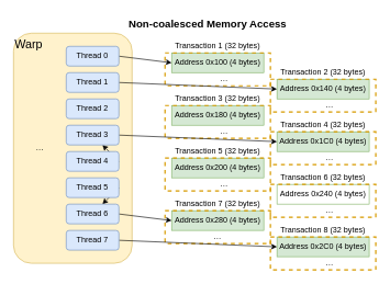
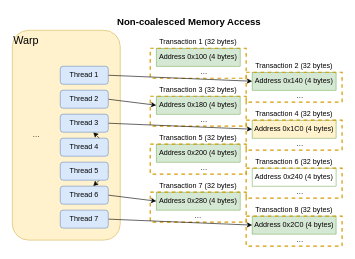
- <mxCell id="38" value="Thread 0" style="rounded=1;whiteSpace=wrap;html=1;fillColor=#dae8fc;strokeColor=#6c8ebf;fontSize=12;" parent="37" vertex="1"><mxGeometry width="80" height="30" as="geometry" /></mxCell>
- <mxCell id="29" value="" style="endArrow=classic;html=1;rounded=0;exitX=1;exitY=0.5;exitDx=0;exitDy=0;entryX=0;entryY=0.5;entryDx=0;entryDy=0;" parent="2" source="38" target="6" edge="1"><mxGeometry width="50" height="50" relative="1" as="geometry"><mxPoint x="360" y="190" as="sourcePoint" /><mxPoint x="410" y="140" as="targetPoint" /></mxGeometry></mxCell>
+ <mxCell id="31" value="" style="endArrow=classic;html=1;rounded=0;exitX=1;exitY=0.5;exitDx=0;exitDy=0;entryX=0;entryY=0.5;entryDx=0;entryDy=0;" parent="2" source="40" target="12" edge="1"><mxGeometry width="50" height="50" relative="1" as="geometry"><mxPoint x="360" y="190" as="sourcePoint" /><mxPoint x="410" y="140" as="targetPoint" /></mxGeometry></mxCell>
- <mxCell id="15" value="Address 0x1C0 (4 bytes)" style="rounded=0;whiteSpace=wrap;html=1;fillColor=#d5e8d4;strokeColor=#82b366;fontSize=12;" parent="2" vertex="1"><mxGeometry x="400" y="180" width="140" height="30" as="geometry" /></mxCell>
+ <mxCell id="15" value="Address 0x1C0 (4 bytes)" style="rounded=0;whiteSpace=wrap;html=1;fillColor=#fff2cc;strokeColor=#82b366;fontSize=12;" parent="2" vertex="1"><mxGeometry x="400" y="180" width="140" height="30" as="geometry" /></mxCell>
